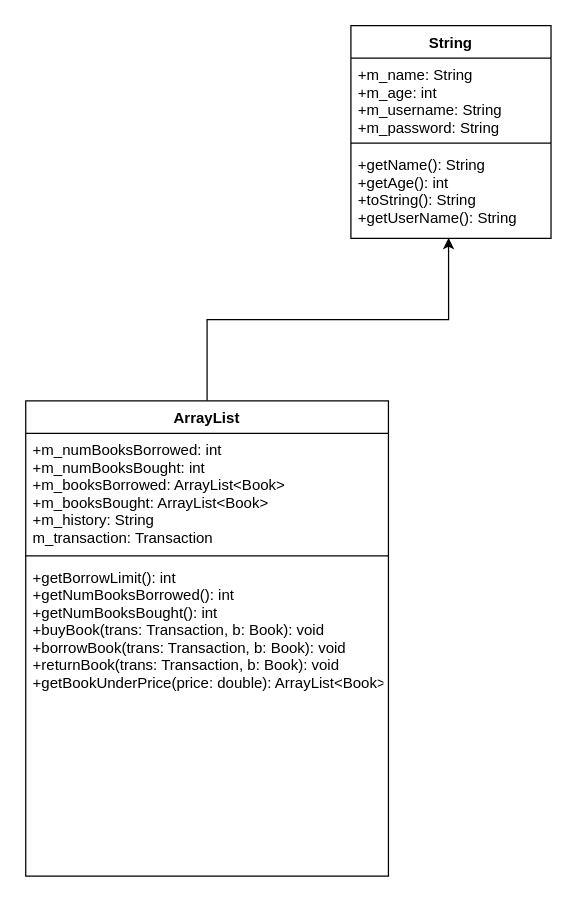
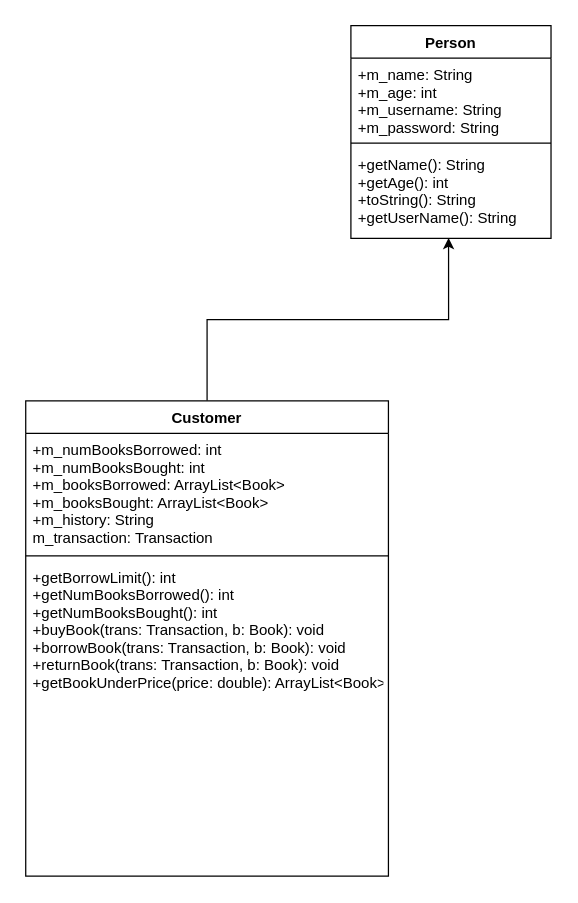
- <mxCell id="2" value="String" style="swimlane;fontStyle=1;align=center;verticalAlign=top;childLayout=stackLayout;horizontal=1;startSize=26;horizontalStack=0;resizeParent=1;resizeParentMax=0;resizeLast=0;collapsible=1;marginBottom=0;" vertex="1" parent="1"><mxGeometry x="280" y="20" width="160" height="170" as="geometry" /></mxCell>
+ <mxCell id="2" value="Person" style="swimlane;fontStyle=1;align=center;verticalAlign=top;childLayout=stackLayout;horizontal=1;startSize=26;horizontalStack=0;resizeParent=1;resizeParentMax=0;resizeLast=0;collapsible=1;marginBottom=0;" vertex="1" parent="1"><mxGeometry x="280" y="20" width="160" height="170" as="geometry" /></mxCell>
- <mxCell id="7" value="ArrayList" style="swimlane;fontStyle=1;align=center;verticalAlign=top;childLayout=stackLayout;horizontal=1;startSize=26;horizontalStack=0;resizeParent=1;resizeParentMax=0;resizeLast=0;collapsible=1;marginBottom=0;" vertex="1" parent="1"><mxGeometry x="20" y="320" width="290" height="380" as="geometry" /></mxCell>
+ <mxCell id="7" value="Customer" style="swimlane;fontStyle=1;align=center;verticalAlign=top;childLayout=stackLayout;horizontal=1;startSize=26;horizontalStack=0;resizeParent=1;resizeParentMax=0;resizeLast=0;collapsible=1;marginBottom=0;" vertex="1" parent="1"><mxGeometry x="20" y="320" width="290" height="380" as="geometry" /></mxCell>
